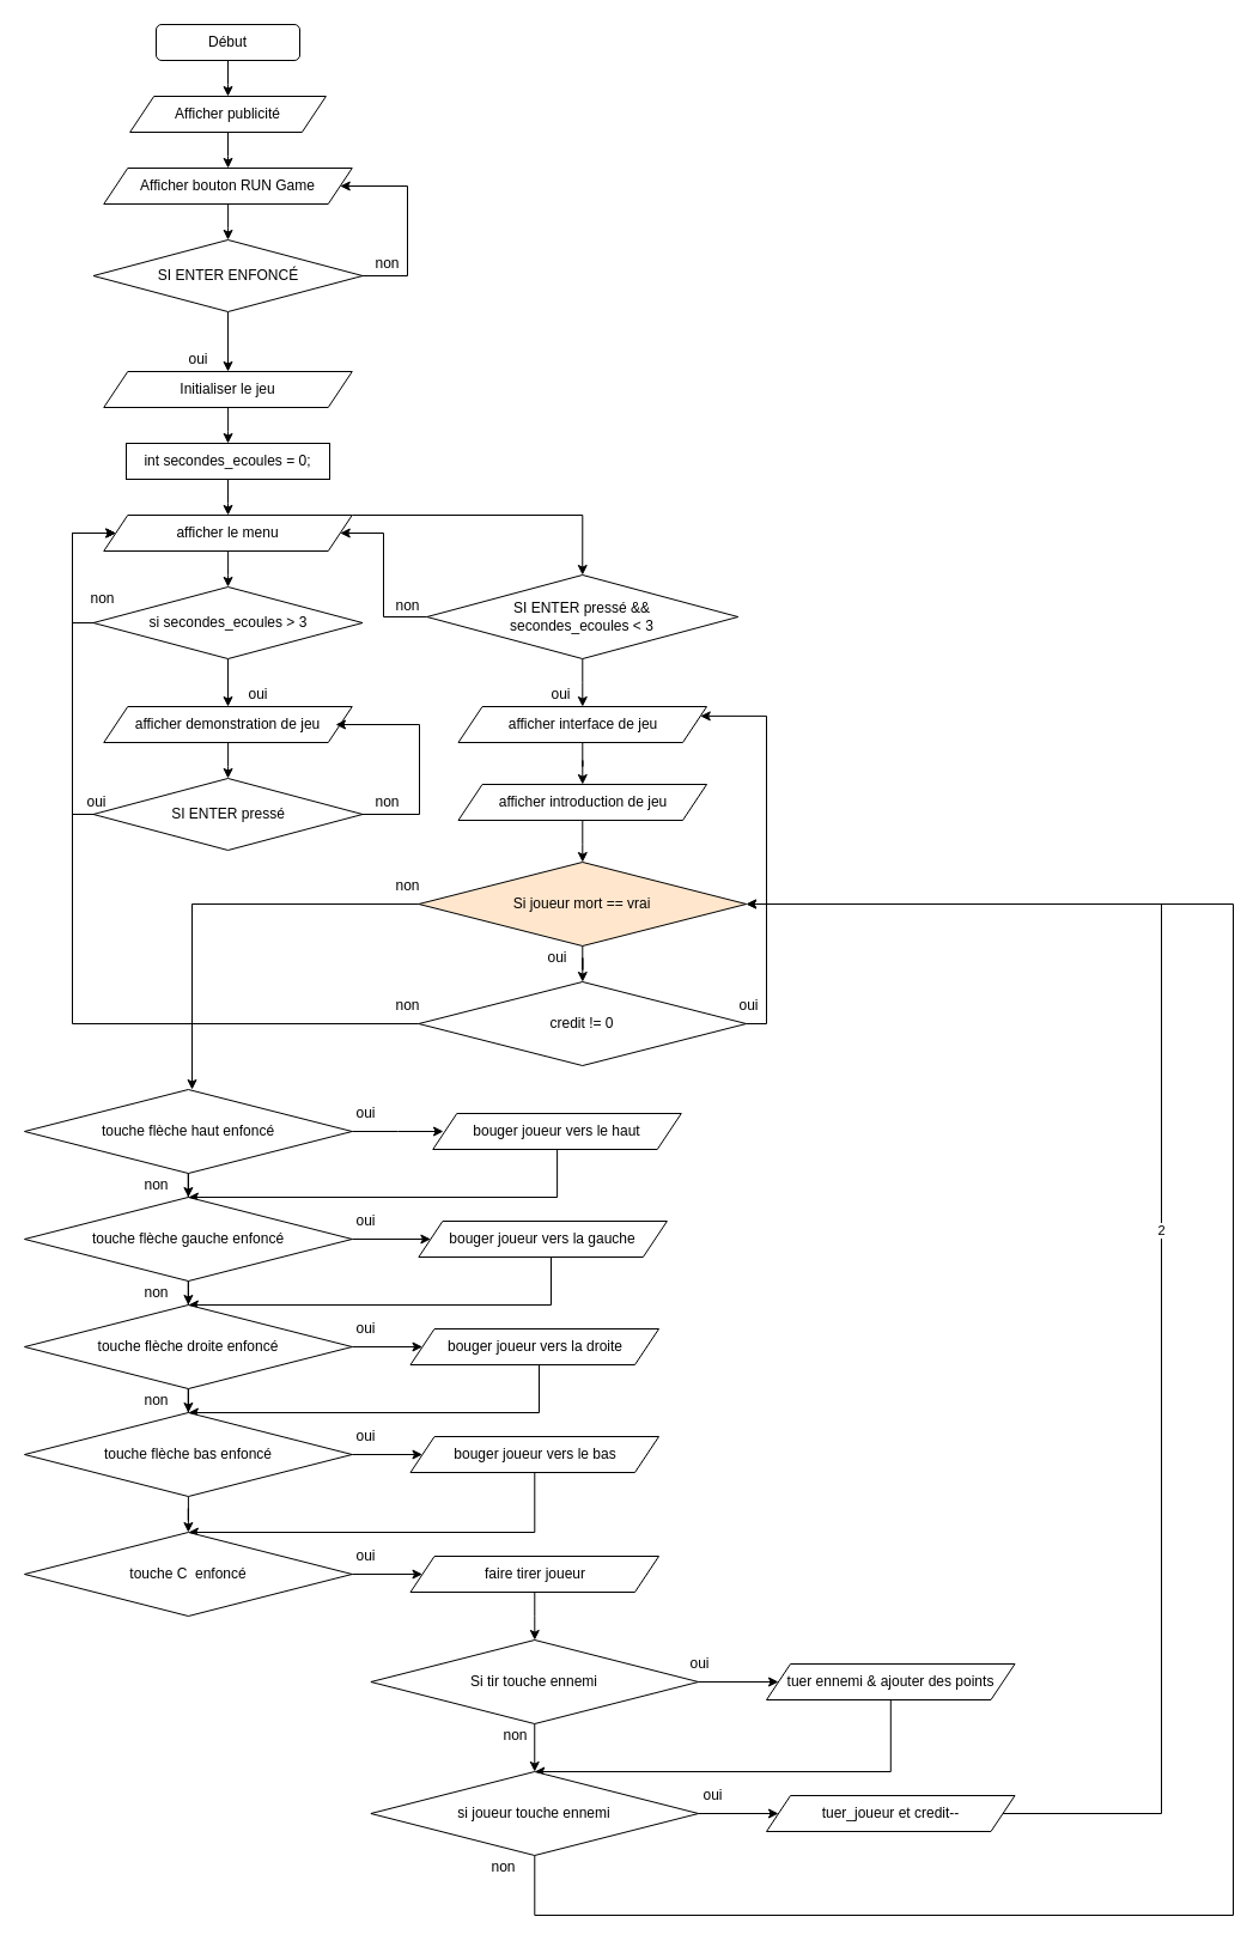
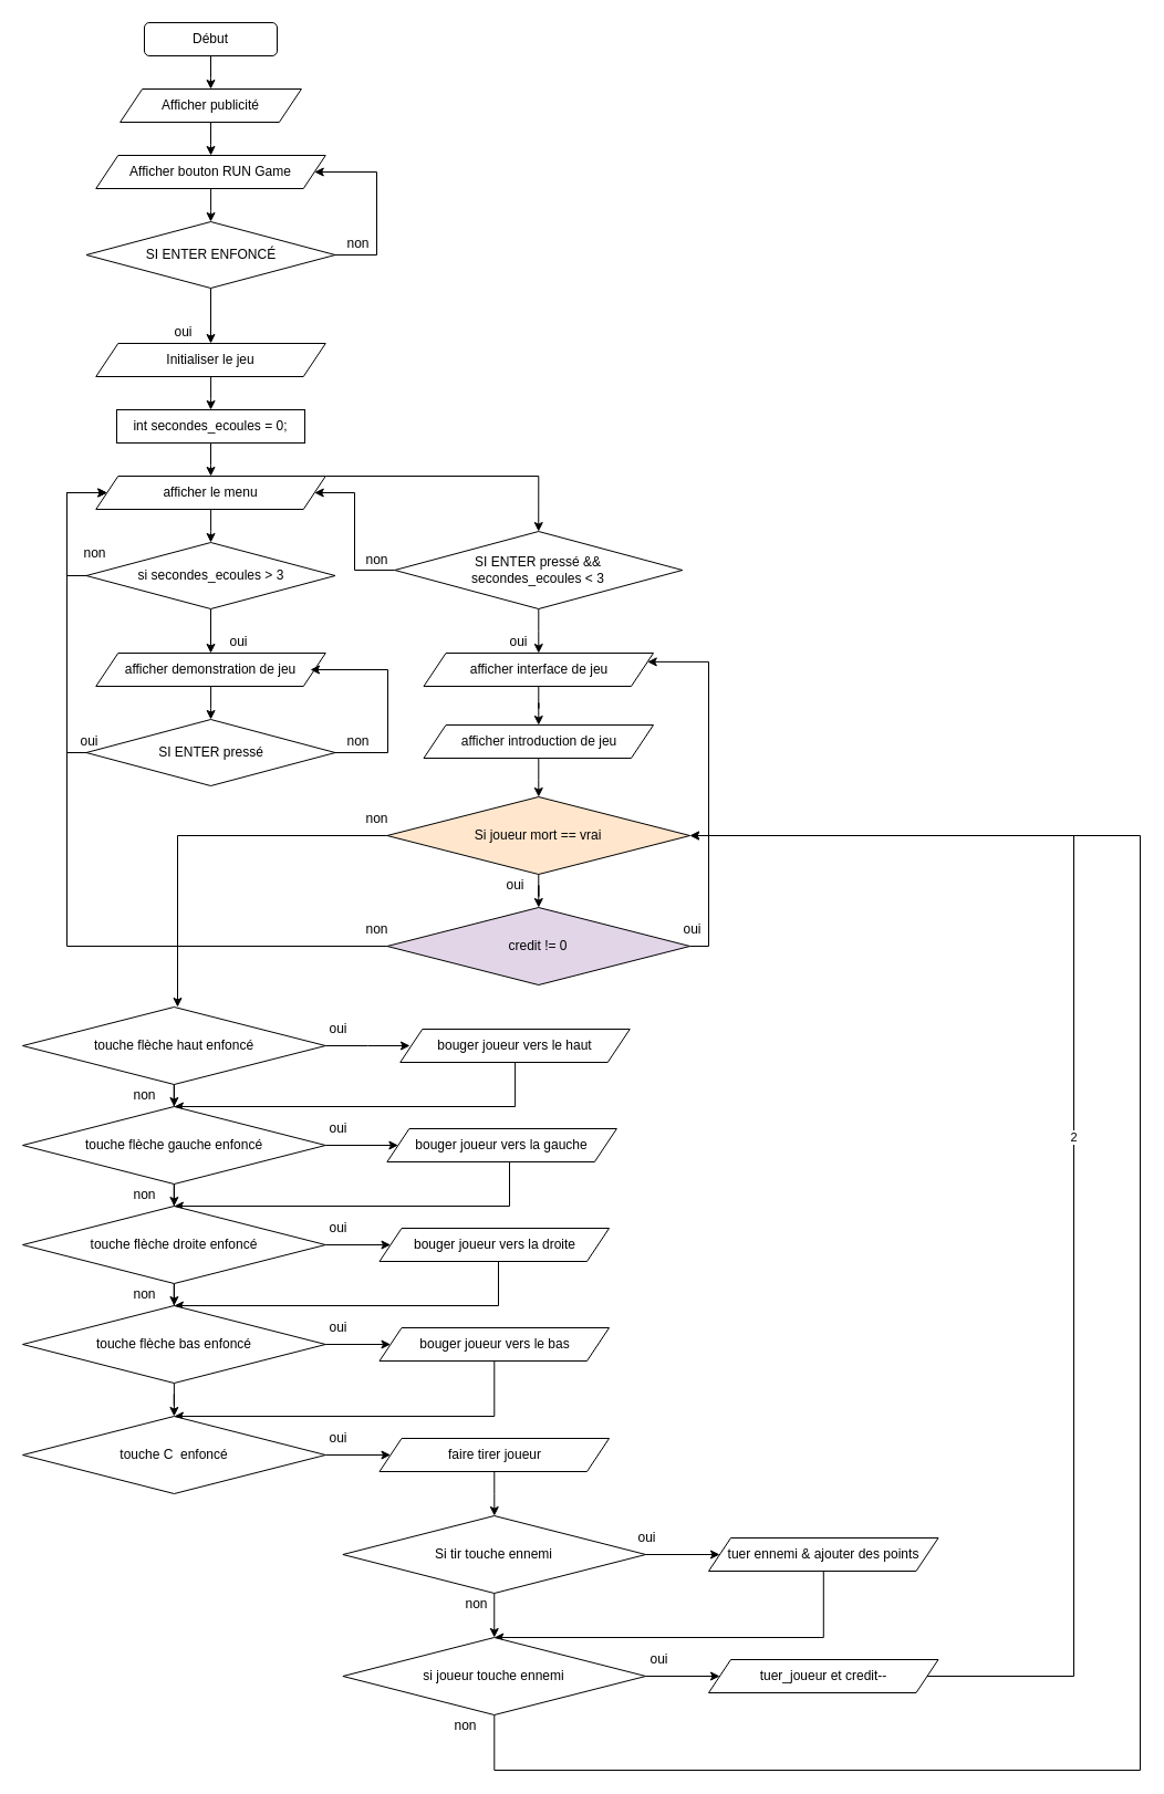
- <mxCell id="46" value="credit != 0" style="rhombus;whiteSpace=wrap;html=1;" parent="1" vertex="1"><mxGeometry x="349.37" y="820" width="273.75" height="70" as="geometry" /></mxCell>
+ <mxCell id="46" value="credit != 0" style="rhombus;whiteSpace=wrap;html=1;fillColor=#e1d5e7;" parent="1" vertex="1"><mxGeometry x="349.37" y="820" width="273.75" height="70" as="geometry" /></mxCell>
